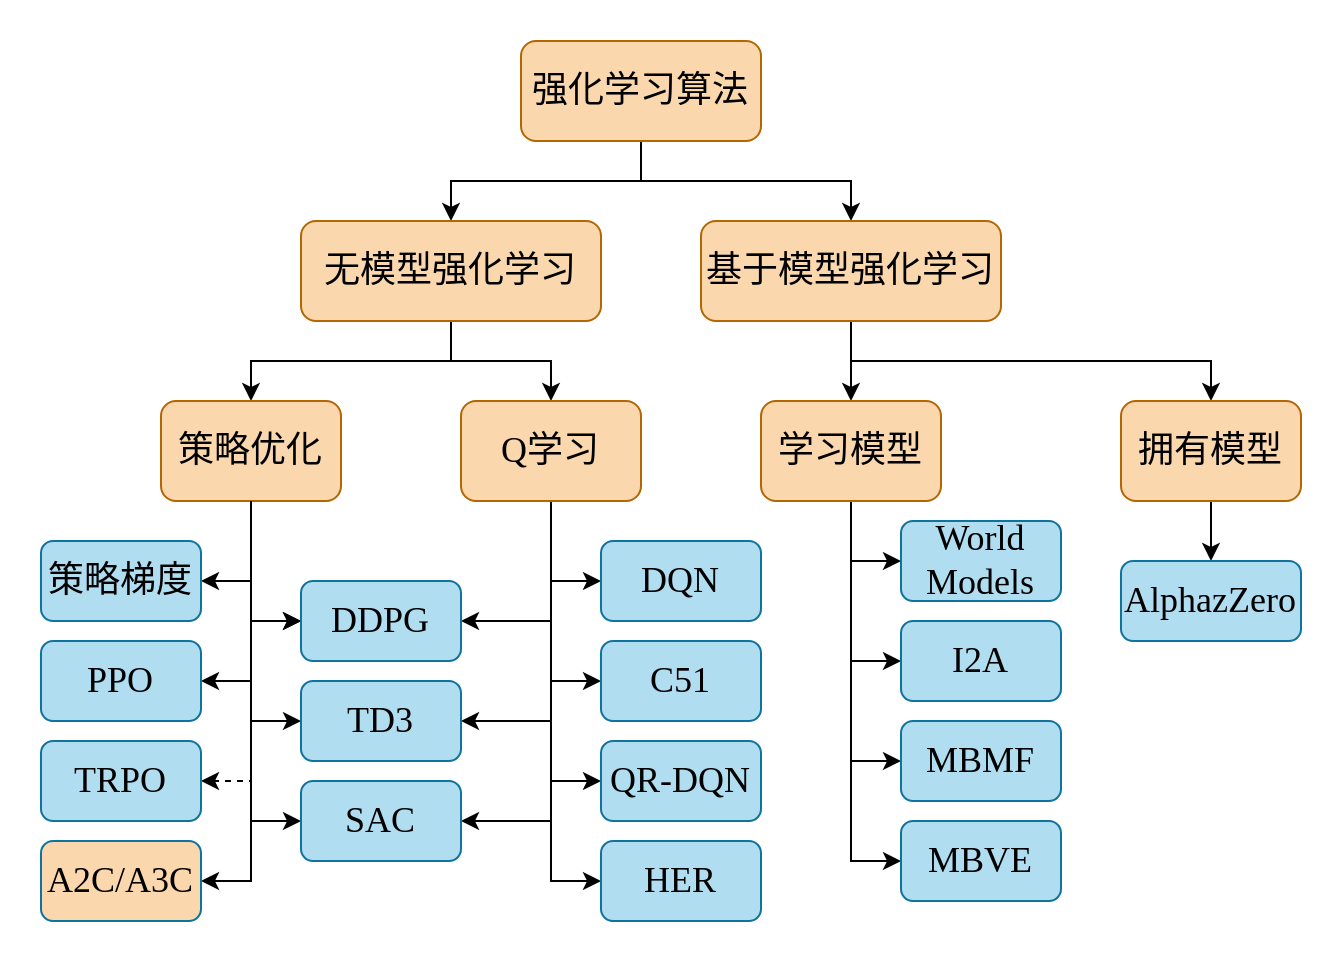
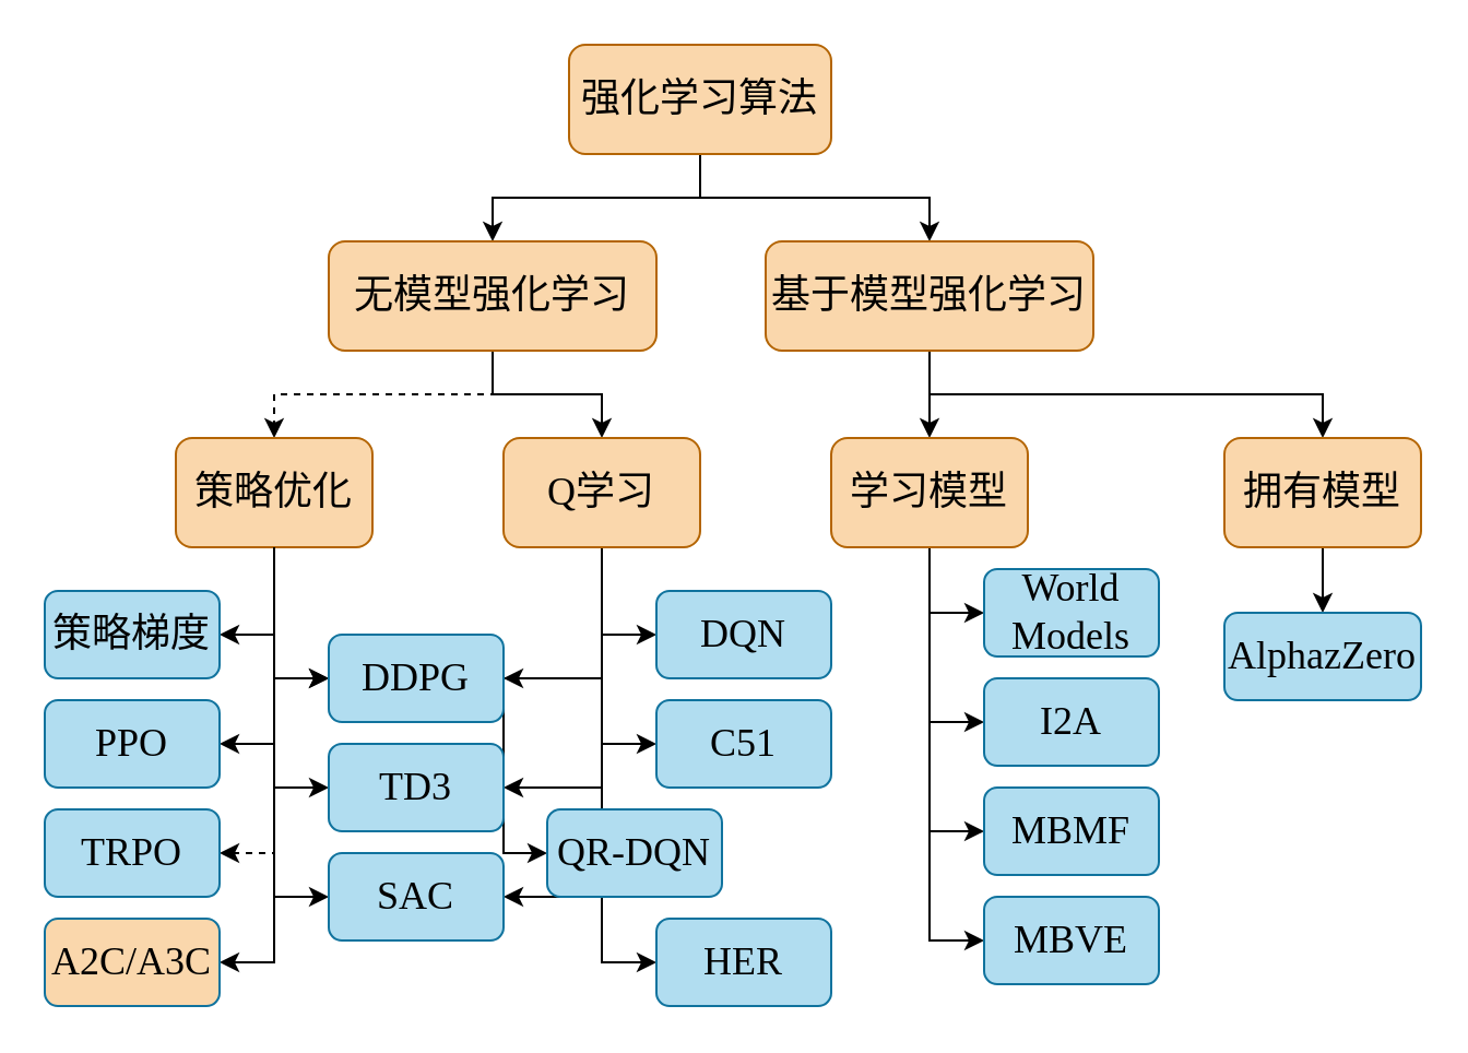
- <mxCell id="8" style="edgeStyle=orthogonalEdgeStyle;rounded=0;orthogonalLoop=1;jettySize=auto;html=1;" edge="1" parent="1" source="10" target="18"><mxGeometry relative="1" as="geometry" /></mxCell>
+ <mxCell id="8" style="edgeStyle=orthogonalEdgeStyle;rounded=0;orthogonalLoop=1;jettySize=auto;html=1;dashed=1;" edge="1" parent="1" source="10" target="18"><mxGeometry relative="1" as="geometry" /></mxCell>
- <mxCell id="44" value="&lt;font size=&quot;4&quot; face=&quot;Times New Roman&quot;&gt;QR-DQN&lt;/font&gt;" style="rounded=1;whiteSpace=wrap;html=1;fillColor=#b1ddf0;strokeColor=#10739e;" vertex="1" parent="1"><mxGeometry x="300" y="370" width="80" height="40" as="geometry" /></mxCell>
+ <mxCell id="44" value="&lt;font size=&quot;4&quot; face=&quot;Times New Roman&quot;&gt;QR-DQN&lt;/font&gt;" style="rounded=1;whiteSpace=wrap;html=1;fillColor=#b1ddf0;strokeColor=#10739e;" vertex="1" parent="1"><mxGeometry x="250" y="370" width="80" height="40" as="geometry" /></mxCell>
